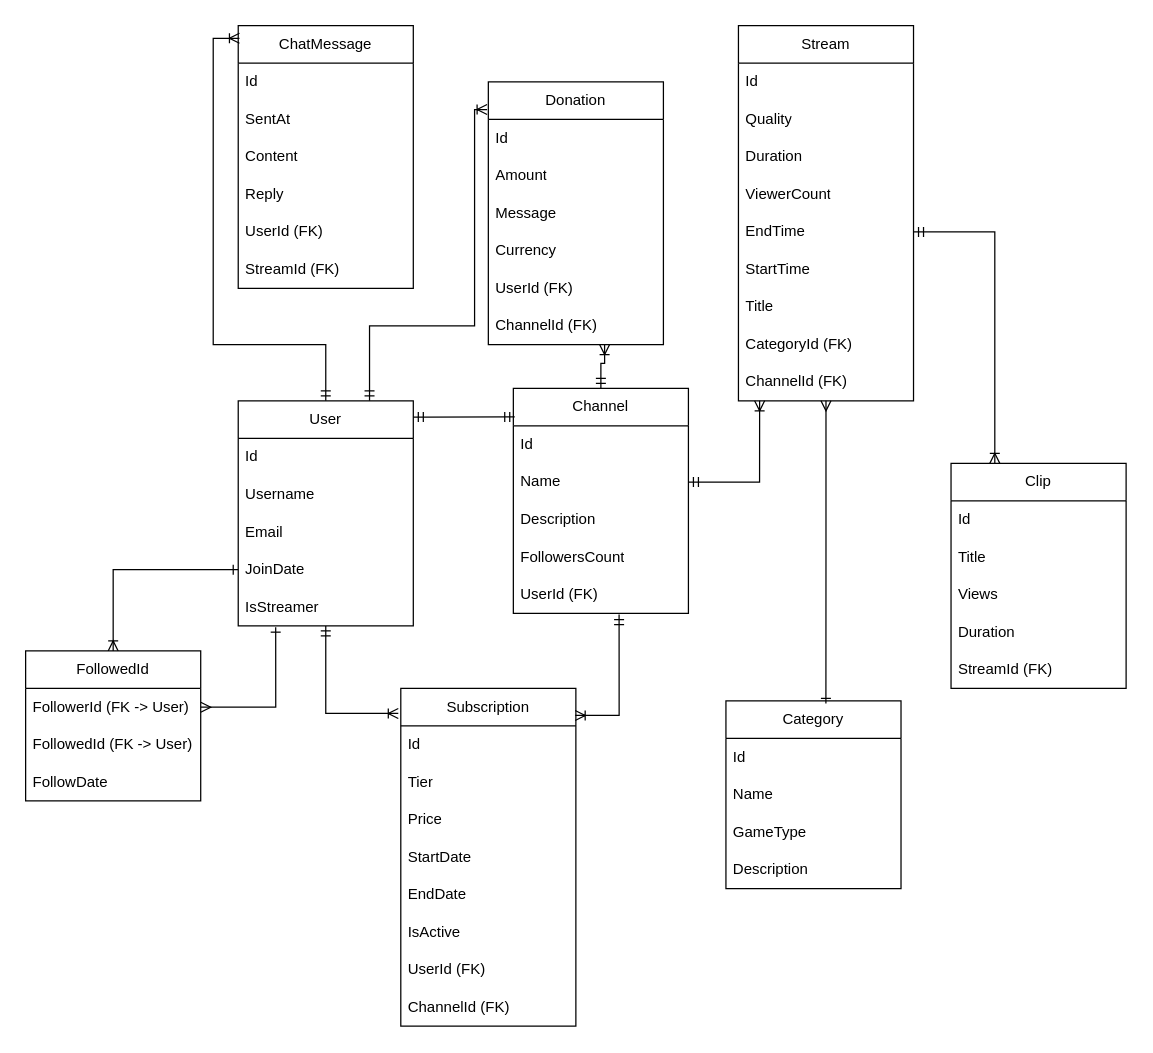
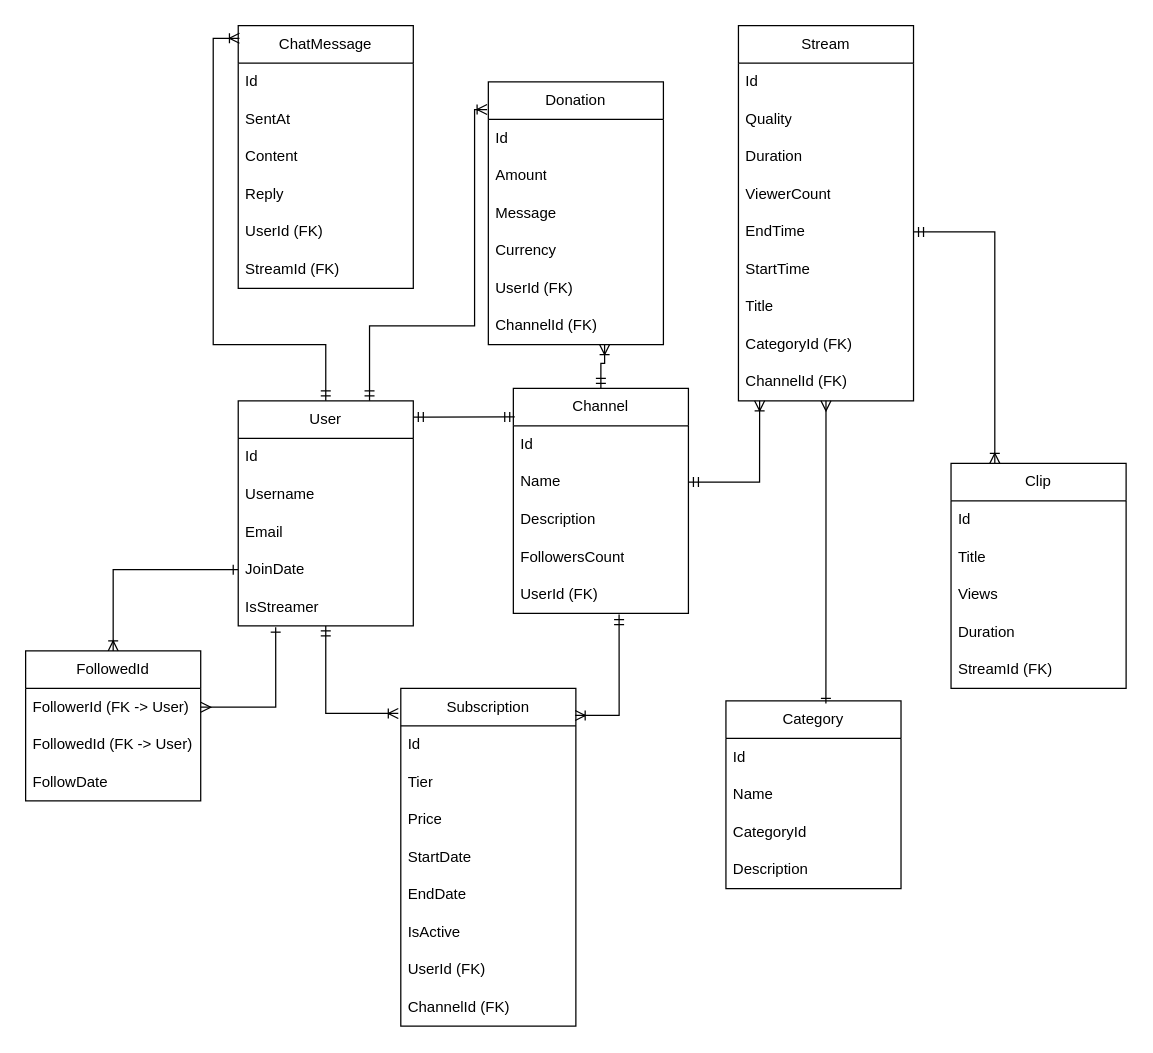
- <mxCell id="34" value="GameType" style="text;strokeColor=none;fillColor=none;align=left;verticalAlign=middle;spacingLeft=4;spacingRight=4;overflow=hidden;points=[[0,0.5],[1,0.5]];portConstraint=eastwest;rotatable=0;whiteSpace=wrap;html=1;" vertex="1" parent="31"><mxGeometry y="90" width="140" height="30" as="geometry" /></mxCell>
+ <mxCell id="34" value="CategoryId" style="text;strokeColor=none;fillColor=none;align=left;verticalAlign=middle;spacingLeft=4;spacingRight=4;overflow=hidden;points=[[0,0.5],[1,0.5]];portConstraint=eastwest;rotatable=0;whiteSpace=wrap;html=1;" vertex="1" parent="31"><mxGeometry y="90" width="140" height="30" as="geometry" /></mxCell>
